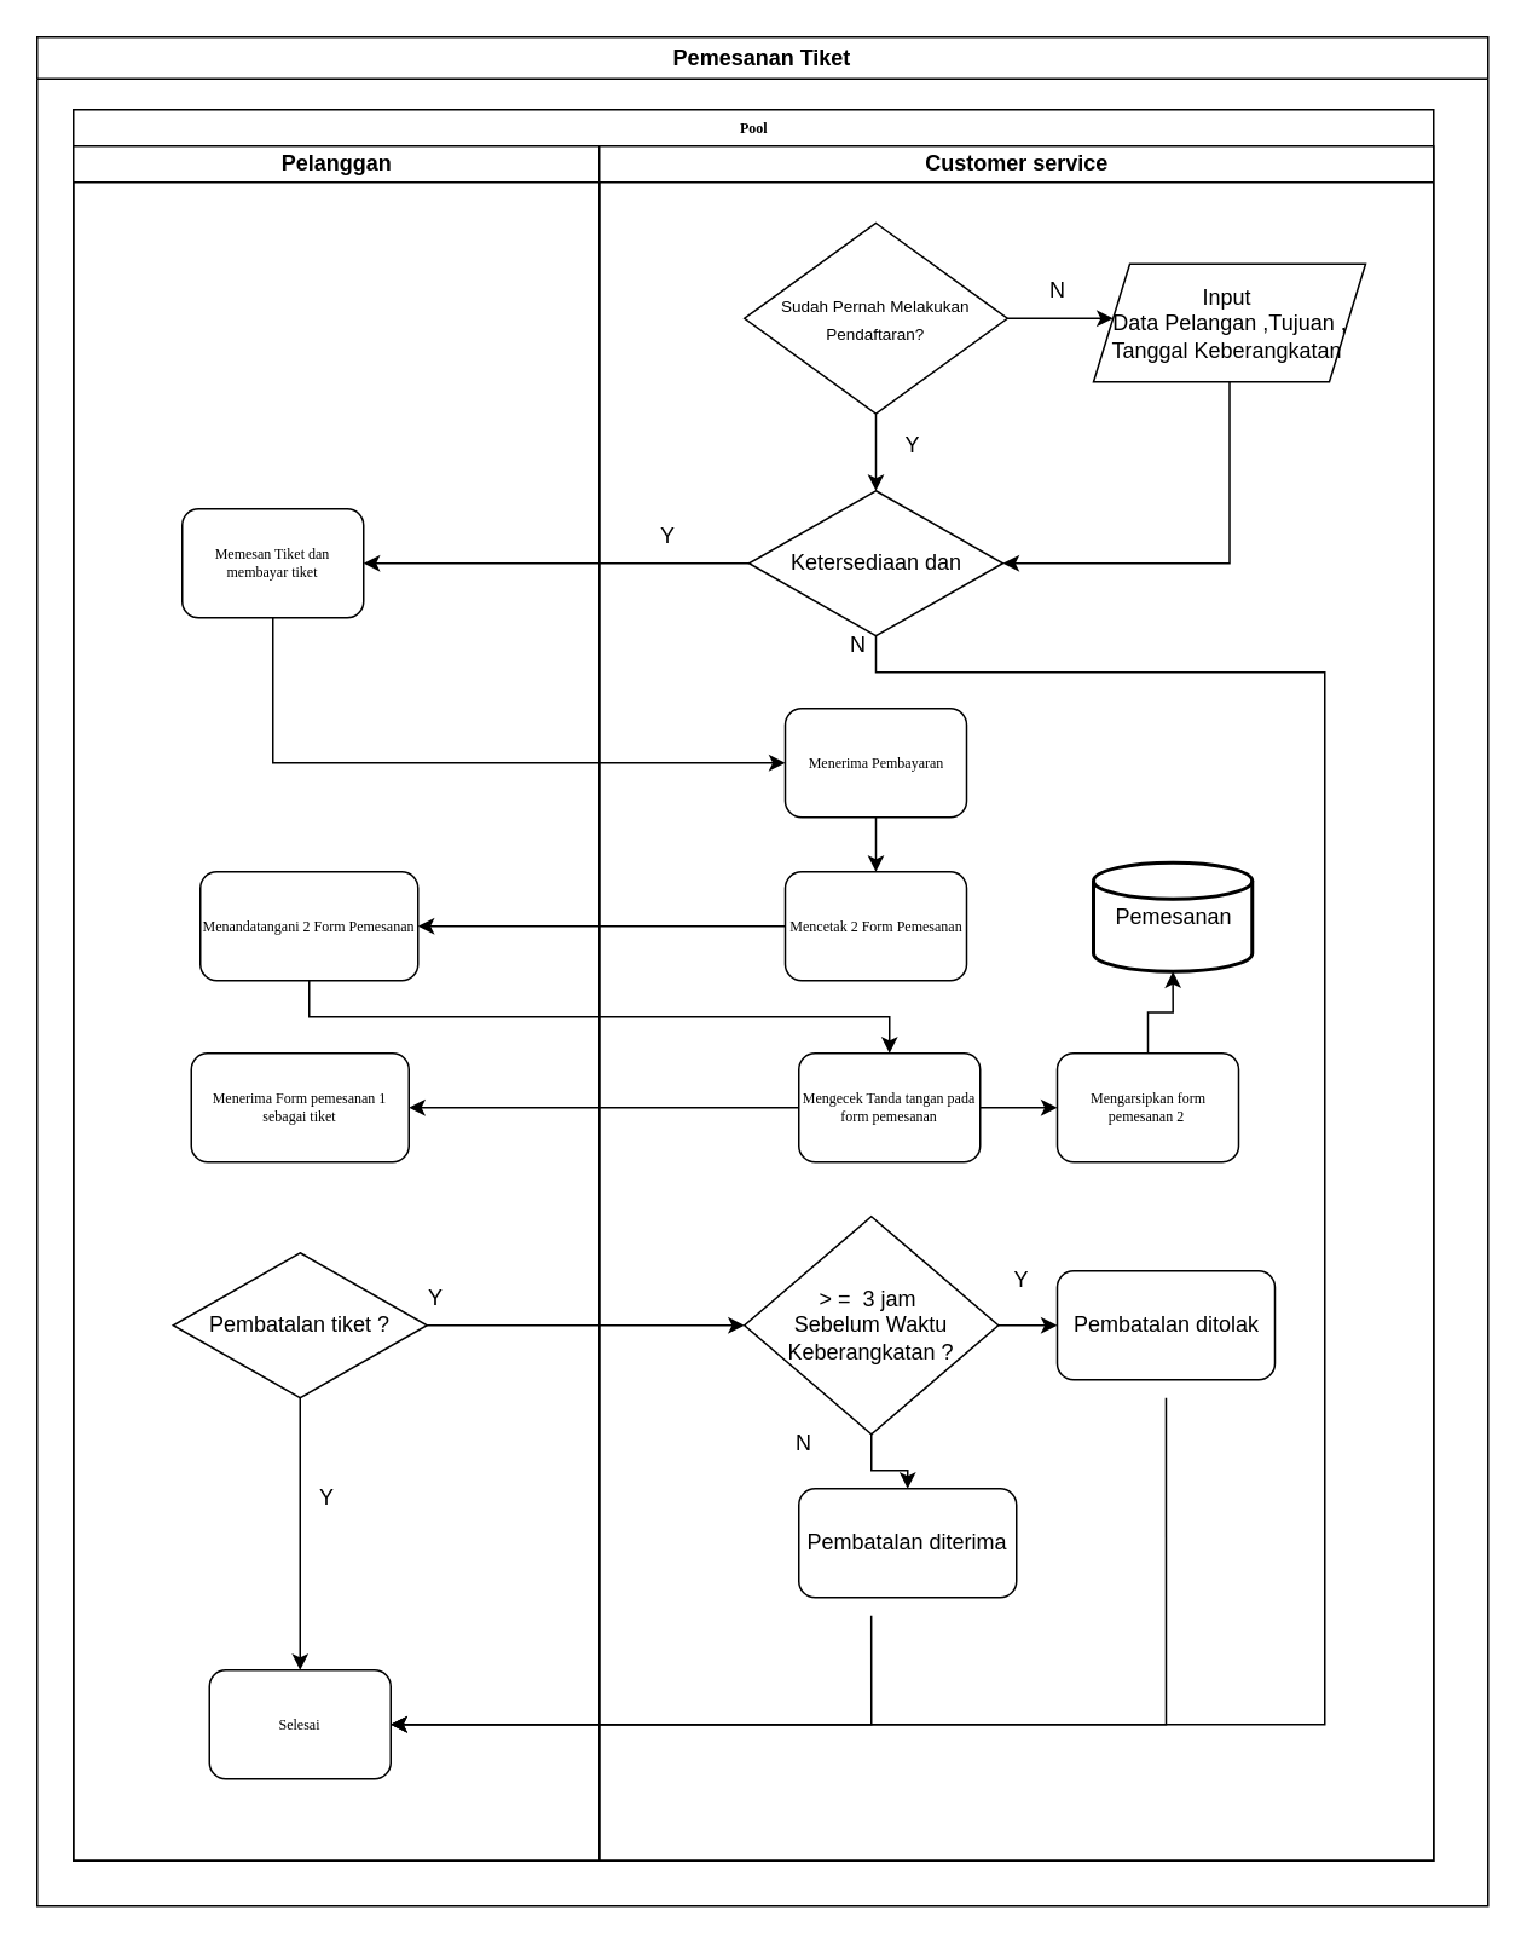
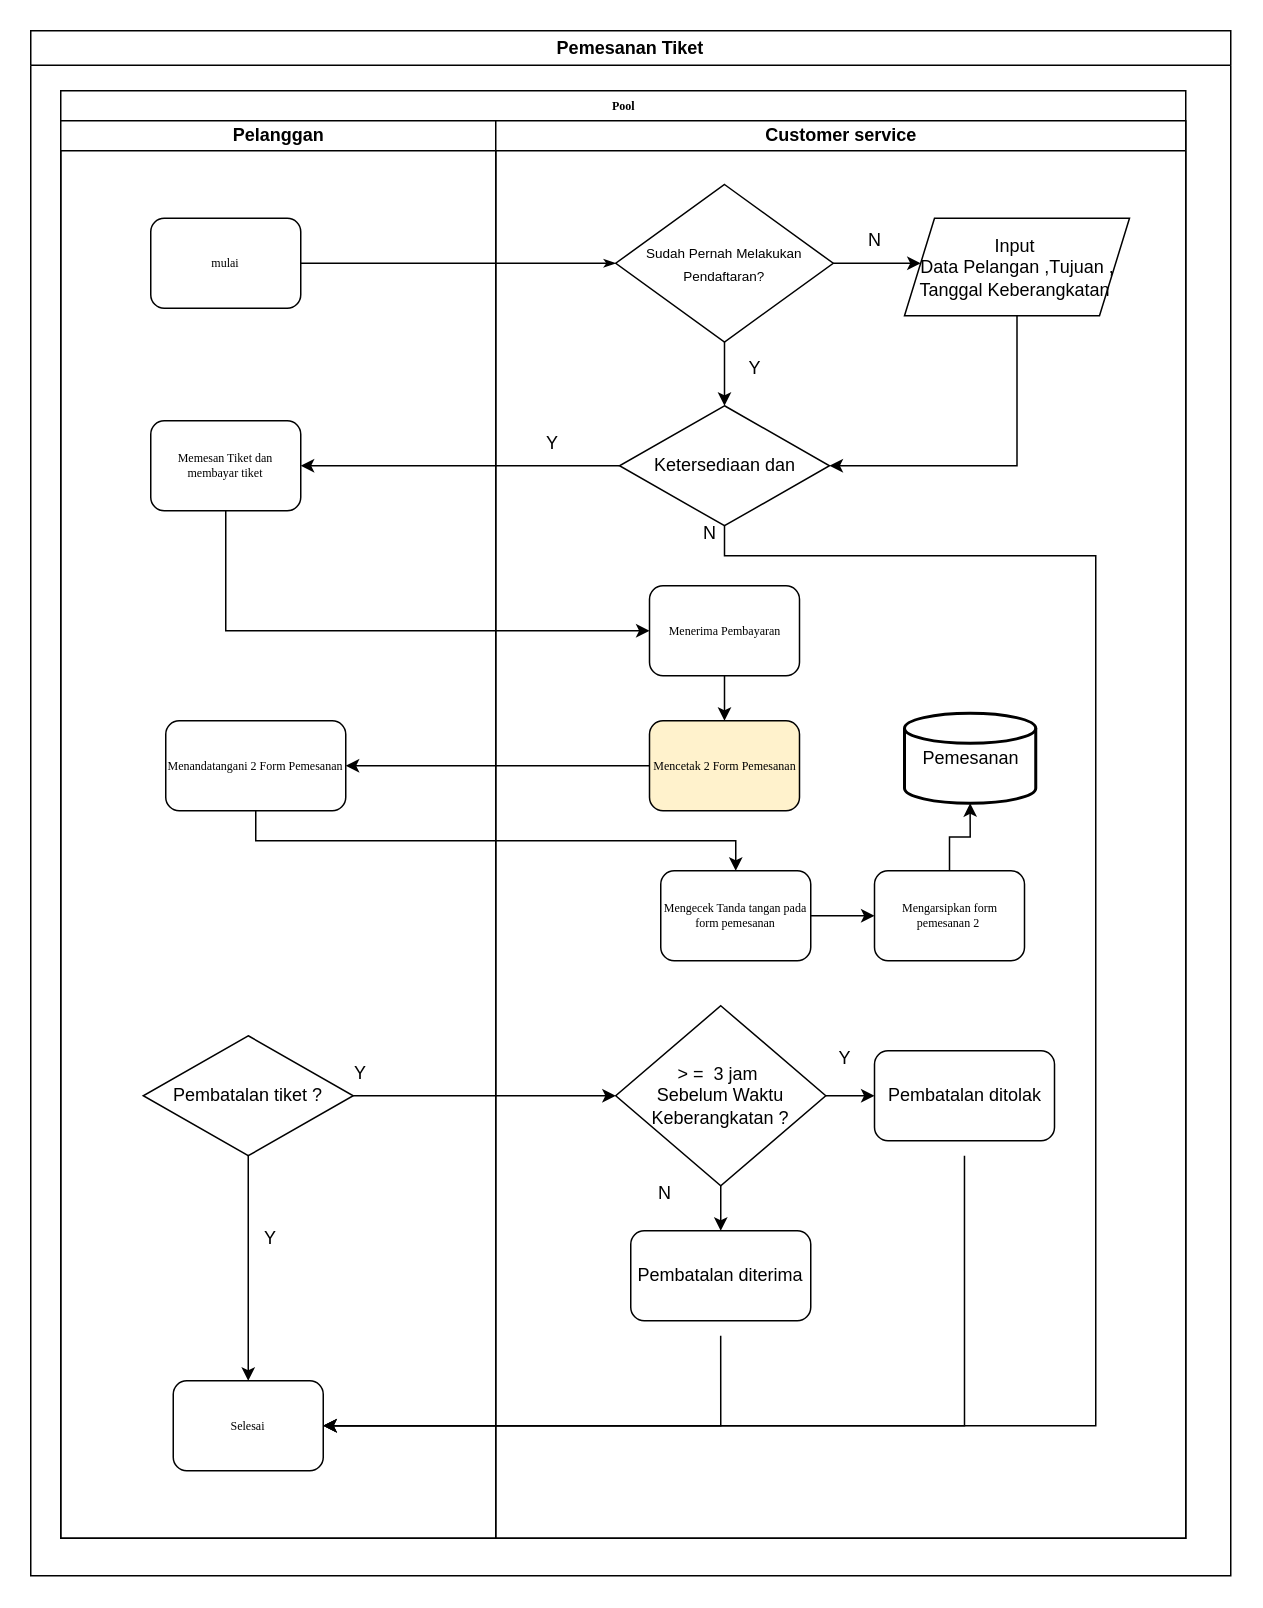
+ <mxCell id="12" value="mulai" style="rounded=1;whiteSpace=wrap;html=1;shadow=0;labelBackgroundColor=none;strokeWidth=1;fontFamily=Verdana;fontSize=8;align=center;" parent="11" vertex="1"><mxGeometry x="60" y="65" width="100" height="60" as="geometry" /></mxCell>
+ <mxCell id="4" style="edgeStyle=orthogonalEdgeStyle;rounded=1;html=1;labelBackgroundColor=none;startArrow=none;startFill=0;startSize=5;endArrow=classicThin;endFill=1;endSize=5;jettySize=auto;orthogonalLoop=1;strokeWidth=1;fontFamily=Verdana;fontSize=8;entryX=0;entryY=0.5;entryDx=0;entryDy=0;" parent="3" source="12" target="24" edge="1"><mxGeometry relative="1" as="geometry"><mxPoint x="300" y="130" as="targetPoint" /></mxGeometry></mxCell>
- <mxCell id="32" value="Mencetak 2 Form Pemesanan" style="rounded=1;whiteSpace=wrap;html=1;shadow=0;labelBackgroundColor=none;strokeWidth=1;fontFamily=Verdana;fontSize=8;align=center;" vertex="1" parent="21"><mxGeometry x="102.5" y="400" width="100" height="60" as="geometry" /></mxCell>
+ <mxCell id="32" value="Mencetak 2 Form Pemesanan" style="rounded=1;whiteSpace=wrap;html=1;shadow=0;labelBackgroundColor=none;strokeWidth=1;fontFamily=Verdana;fontSize=8;align=center;fillColor=#fff2cc;" vertex="1" parent="21"><mxGeometry x="102.5" y="400" width="100" height="60" as="geometry" /></mxCell>
- <mxCell id="14" value="Menerima Form pemesanan 1 sebagai tiket" style="whiteSpace=wrap;html=1;fontSize=8;fontFamily=Verdana;rounded=1;shadow=0;labelBackgroundColor=none;strokeWidth=1;" vertex="1" parent="11"><mxGeometry x="65" y="500" width="120" height="60" as="geometry" /></mxCell>
- <mxCell id="10" style="edgeStyle=orthogonalEdgeStyle;rounded=0;orthogonalLoop=1;jettySize=auto;html=1;entryX=1;entryY=0.5;entryDx=0;entryDy=0;" edge="1" parent="3" source="34" target="14"><mxGeometry relative="1" as="geometry" /></mxCell>
- <mxCell id="42" value="Pembatalan diterima" style="rounded=1;whiteSpace=wrap;html=1;" vertex="1" parent="21"><mxGeometry x="110" y="740" width="120" height="60" as="geometry" /></mxCell>
+ <mxCell id="42" value="Pembatalan diterima" style="rounded=1;whiteSpace=wrap;html=1;" vertex="1" parent="21"><mxGeometry x="90" y="740" width="120" height="60" as="geometry" /></mxCell>
